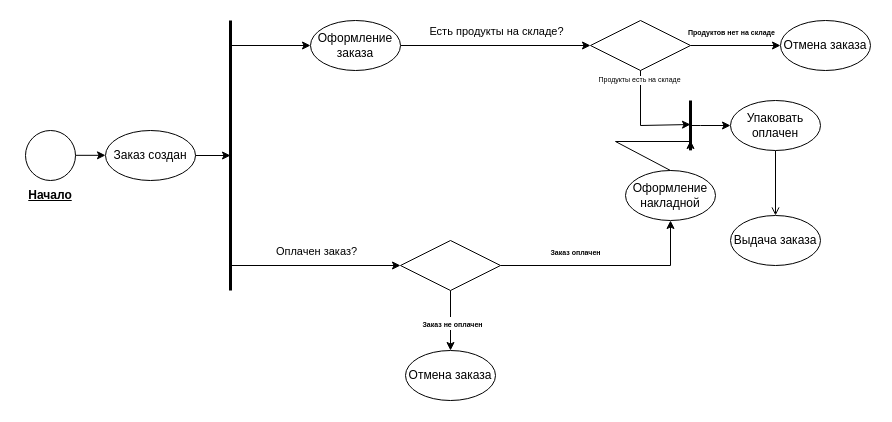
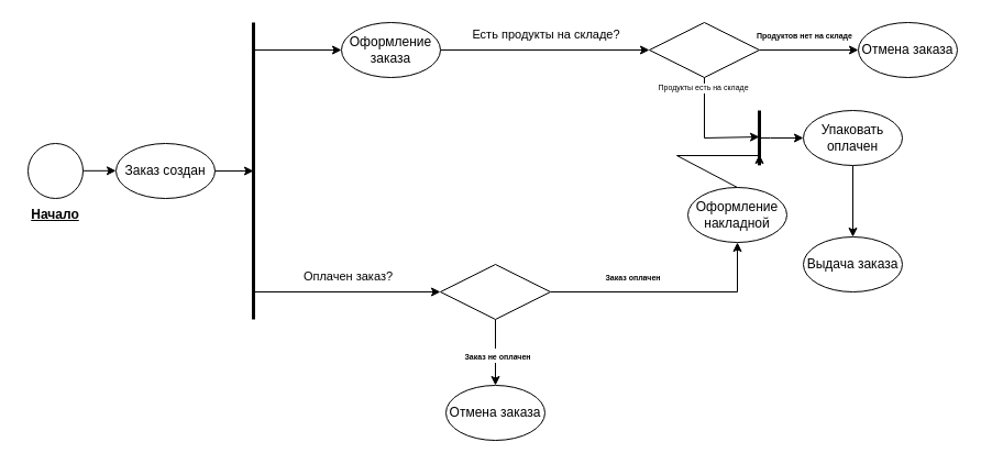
- <mxCell id="18" value="" style="edgeStyle=orthogonalEdgeStyle;rounded=0;orthogonalLoop=1;jettySize=auto;html=1;endArrow=open;" parent="1" source="19" target="29" edge="1"><mxGeometry relative="1" as="geometry" /></mxCell>
+ <mxCell id="18" value="" style="edgeStyle=orthogonalEdgeStyle;rounded=0;orthogonalLoop=1;jettySize=auto;html=1;" parent="1" source="19" target="29" edge="1"><mxGeometry relative="1" as="geometry" /></mxCell>
